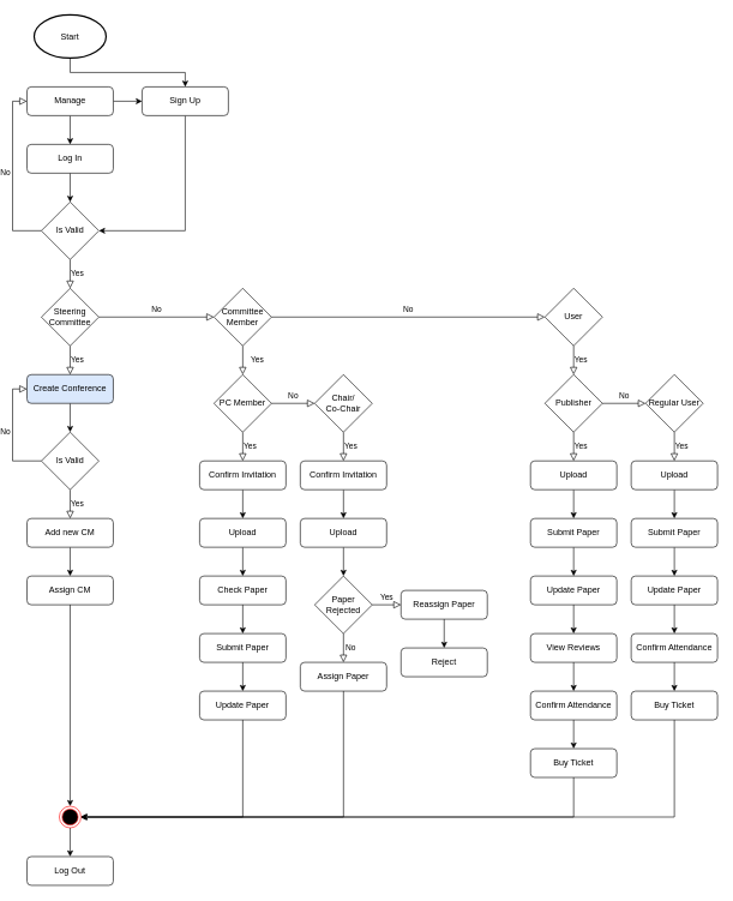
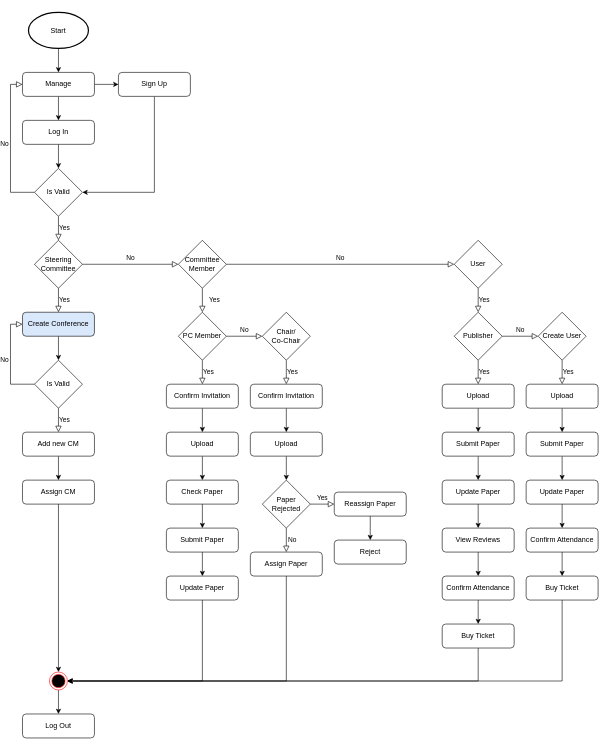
- <mxCell id="10" style="edgeStyle=orthogonalEdgeStyle;rounded=0;orthogonalLoop=1;jettySize=auto;html=1;exitX=0.5;exitY=1;exitDx=0;exitDy=0;exitPerimeter=0;" edge="1" parent="1" source="11" target="13"><mxGeometry relative="1" as="geometry" /></mxCell>
+ <mxCell id="10" style="edgeStyle=orthogonalEdgeStyle;rounded=0;orthogonalLoop=1;jettySize=auto;html=1;exitX=0.5;exitY=1;exitDx=0;exitDy=0;exitPerimeter=0;entryX=0.5;entryY=0;entryDx=0;entryDy=0;" edge="1" parent="1" source="11" target="7"><mxGeometry relative="1" as="geometry" /></mxCell>
- <mxCell id="32" value="Regular User" style="rhombus;whiteSpace=wrap;html=1;" vertex="1" parent="1"><mxGeometry x="880" y="520" width="80" height="80" as="geometry" /></mxCell>
+ <mxCell id="32" value="Create User" style="rhombus;whiteSpace=wrap;html=1;" vertex="1" parent="1"><mxGeometry x="880" y="520" width="80" height="80" as="geometry" /></mxCell>
